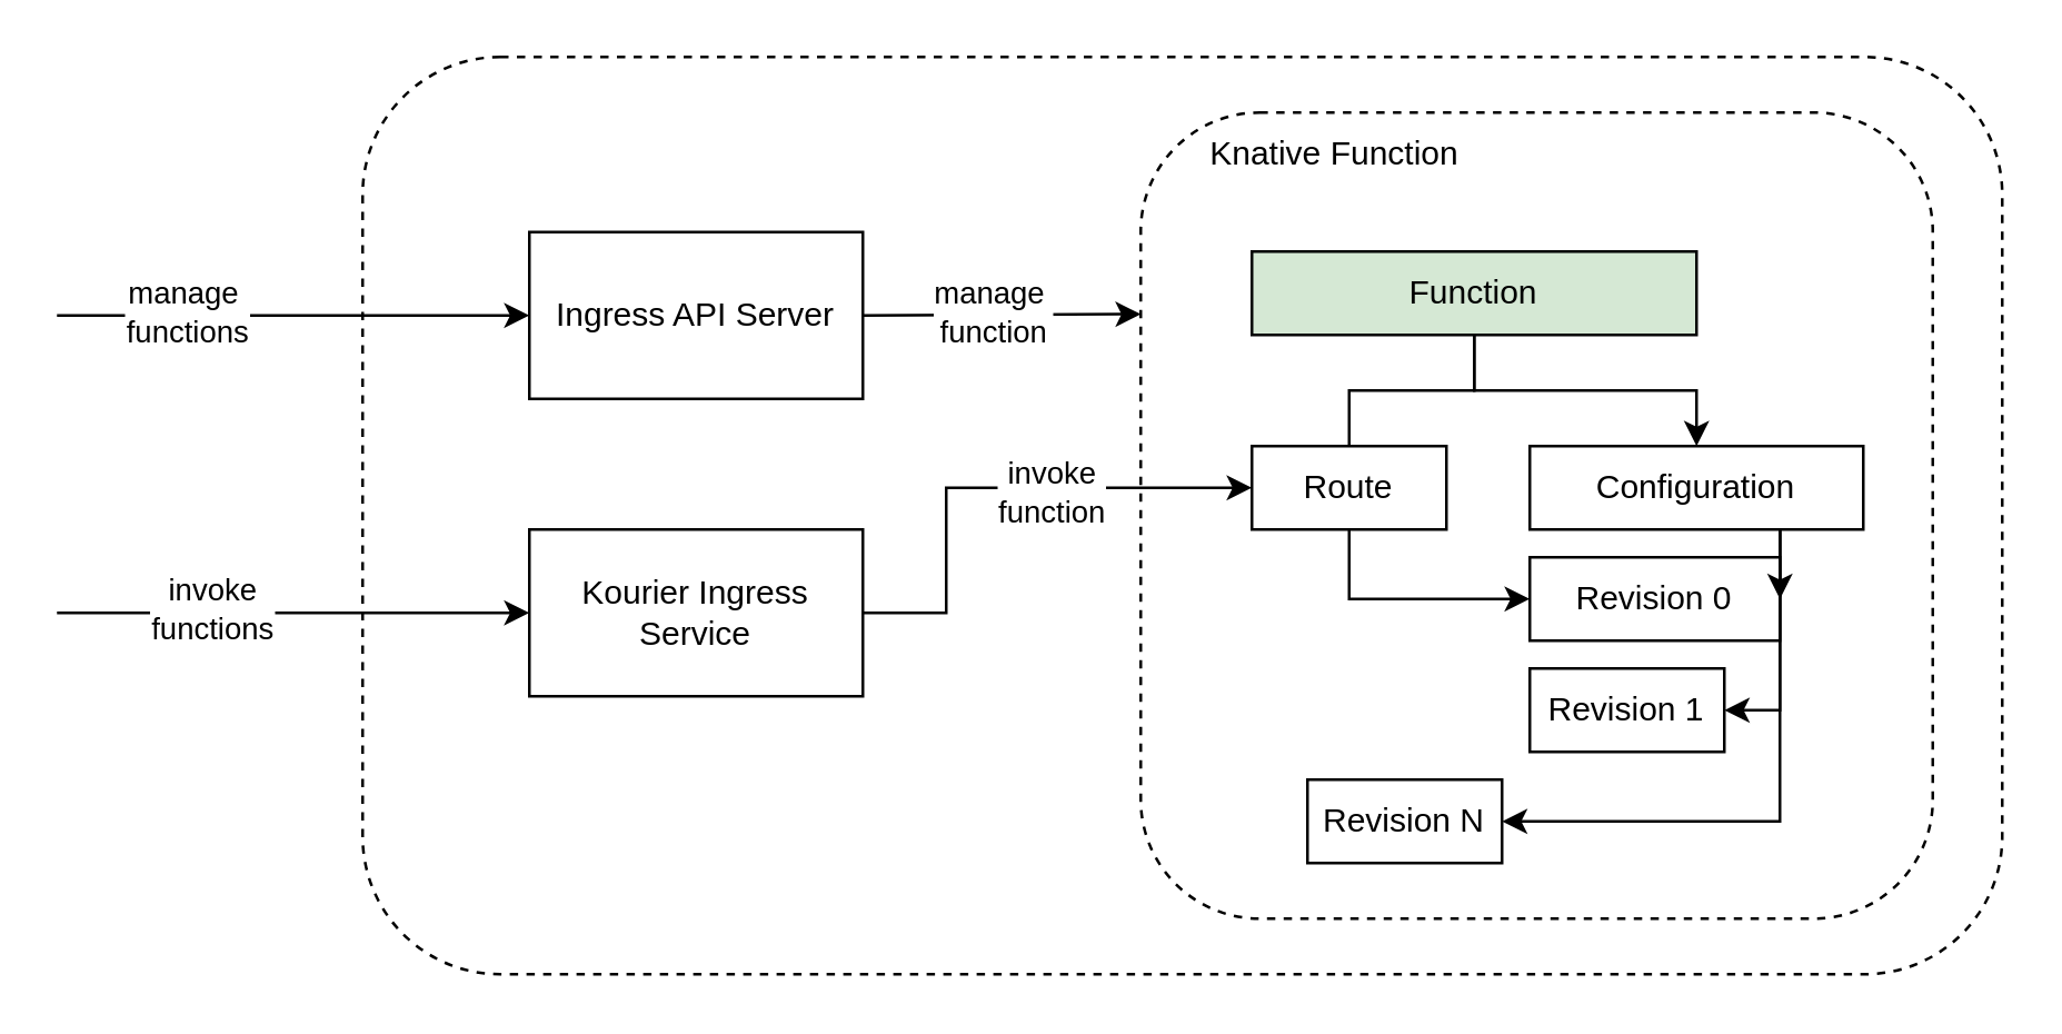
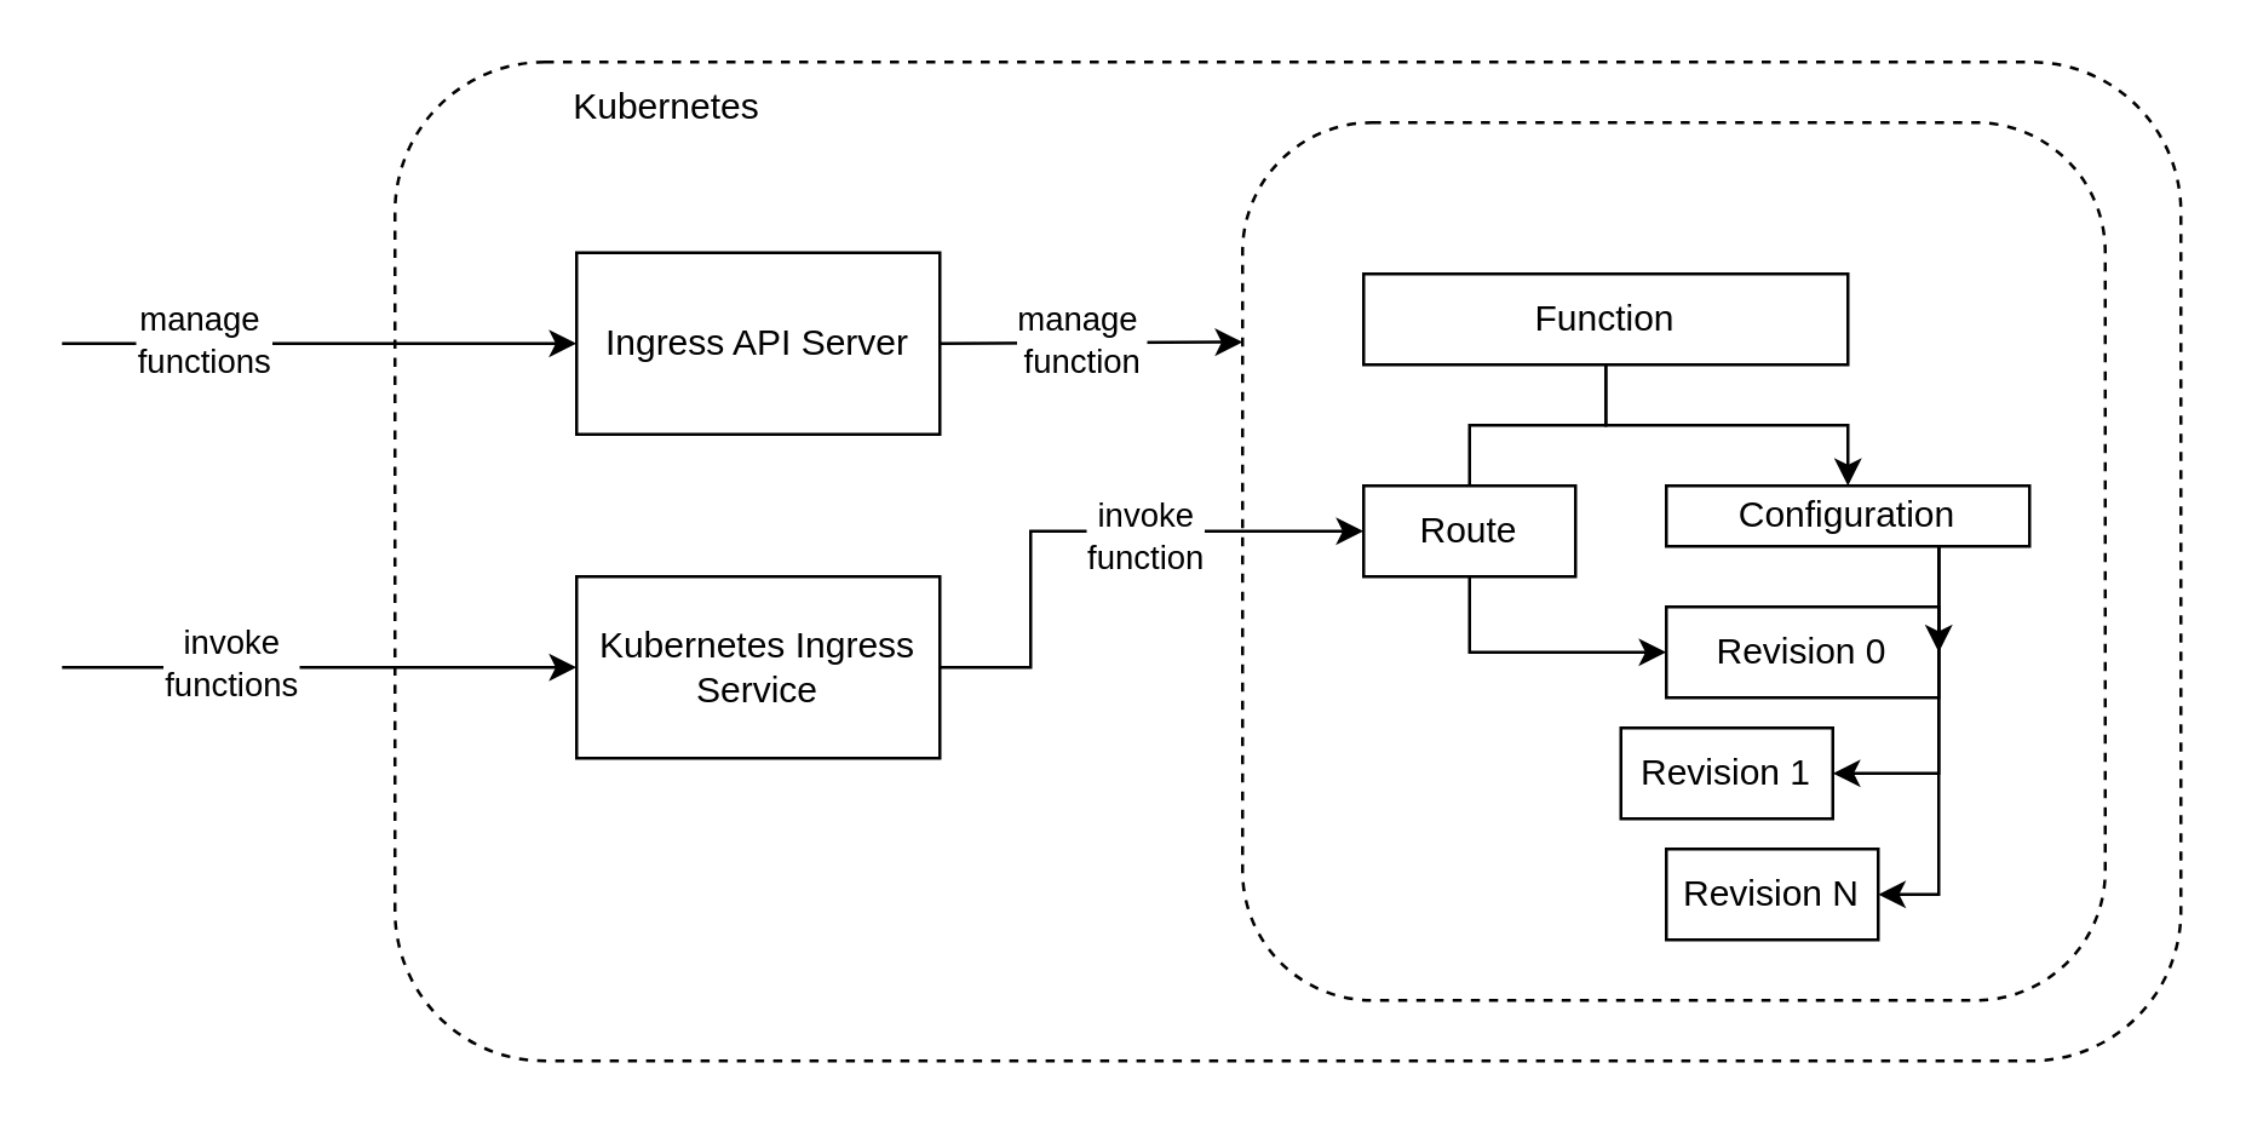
+ <mxCell id="27" value="Kubernetes" style="text;html=1;strokeColor=none;fillColor=none;align=center;verticalAlign=middle;whiteSpace=wrap;rounded=0;" vertex="1" parent="1"><mxGeometry x="170" y="20" width="100" height="30" as="geometry" /></mxCell>
- <mxCell id="20" value="Knative Function" style="text;html=1;strokeColor=none;fillColor=none;align=center;verticalAlign=middle;whiteSpace=wrap;rounded=0;" vertex="1" parent="1"><mxGeometry x="430" y="40" width="100" height="30" as="geometry" /></mxCell>
- <mxCell id="10" value="Function" style="rounded=0;whiteSpace=wrap;html=1;fillColor=#d5e8d4;" vertex="1" parent="1"><mxGeometry x="450" y="90" width="160" height="30" as="geometry" /></mxCell>
+ <mxCell id="10" value="Function" style="rounded=0;whiteSpace=wrap;html=1;" vertex="1" parent="1"><mxGeometry x="450" y="90" width="160" height="30" as="geometry" /></mxCell>
- <mxCell id="19" value="Configuration" style="rounded=0;whiteSpace=wrap;html=1;" vertex="1" parent="1"><mxGeometry x="550" y="160" width="120" height="30" as="geometry" /></mxCell>
+ <mxCell id="19" value="Configuration" style="rounded=0;whiteSpace=wrap;html=1;" vertex="1" parent="1"><mxGeometry x="550" y="160" width="120" height="20" as="geometry" /></mxCell>
- <mxCell id="7" value="Kourier Ingress Service" style="rounded=0;whiteSpace=wrap;html=1;" vertex="1" parent="1"><mxGeometry x="190" y="190" width="120" height="60" as="geometry" /></mxCell>
+ <mxCell id="7" value="Kubernetes Ingress Service" style="rounded=0;whiteSpace=wrap;html=1;" vertex="1" parent="1"><mxGeometry x="190" y="190" width="120" height="60" as="geometry" /></mxCell>
- <mxCell id="14" value="Revision 1" style="rounded=0;whiteSpace=wrap;html=1;" vertex="1" parent="1"><mxGeometry x="550" y="240" width="70" height="30" as="geometry" /></mxCell>
+ <mxCell id="14" value="Revision 1" style="rounded=0;whiteSpace=wrap;html=1;" vertex="1" parent="1"><mxGeometry x="535" y="240" width="70" height="30" as="geometry" /></mxCell>
- <mxCell id="15" value="Revision N" style="rounded=0;whiteSpace=wrap;html=1;" vertex="1" parent="1"><mxGeometry x="470" y="280" width="70" height="30" as="geometry" /></mxCell>
+ <mxCell id="15" value="Revision N" style="rounded=0;whiteSpace=wrap;html=1;" vertex="1" parent="1"><mxGeometry x="550" y="280" width="70" height="30" as="geometry" /></mxCell>
